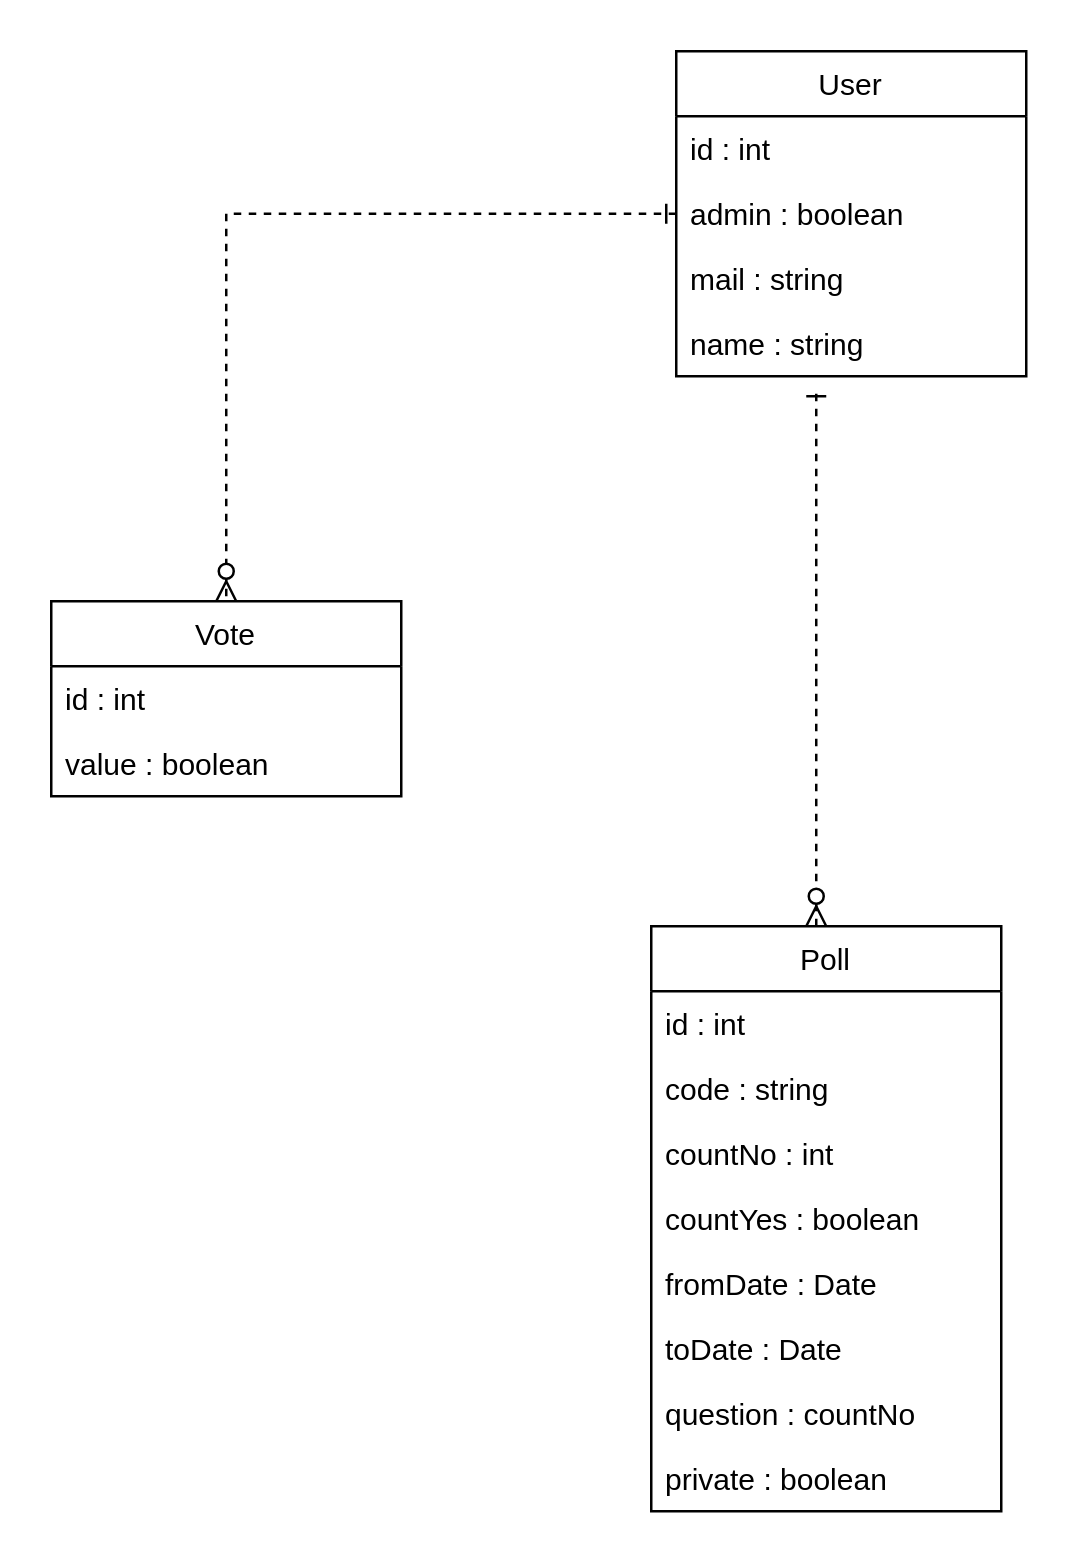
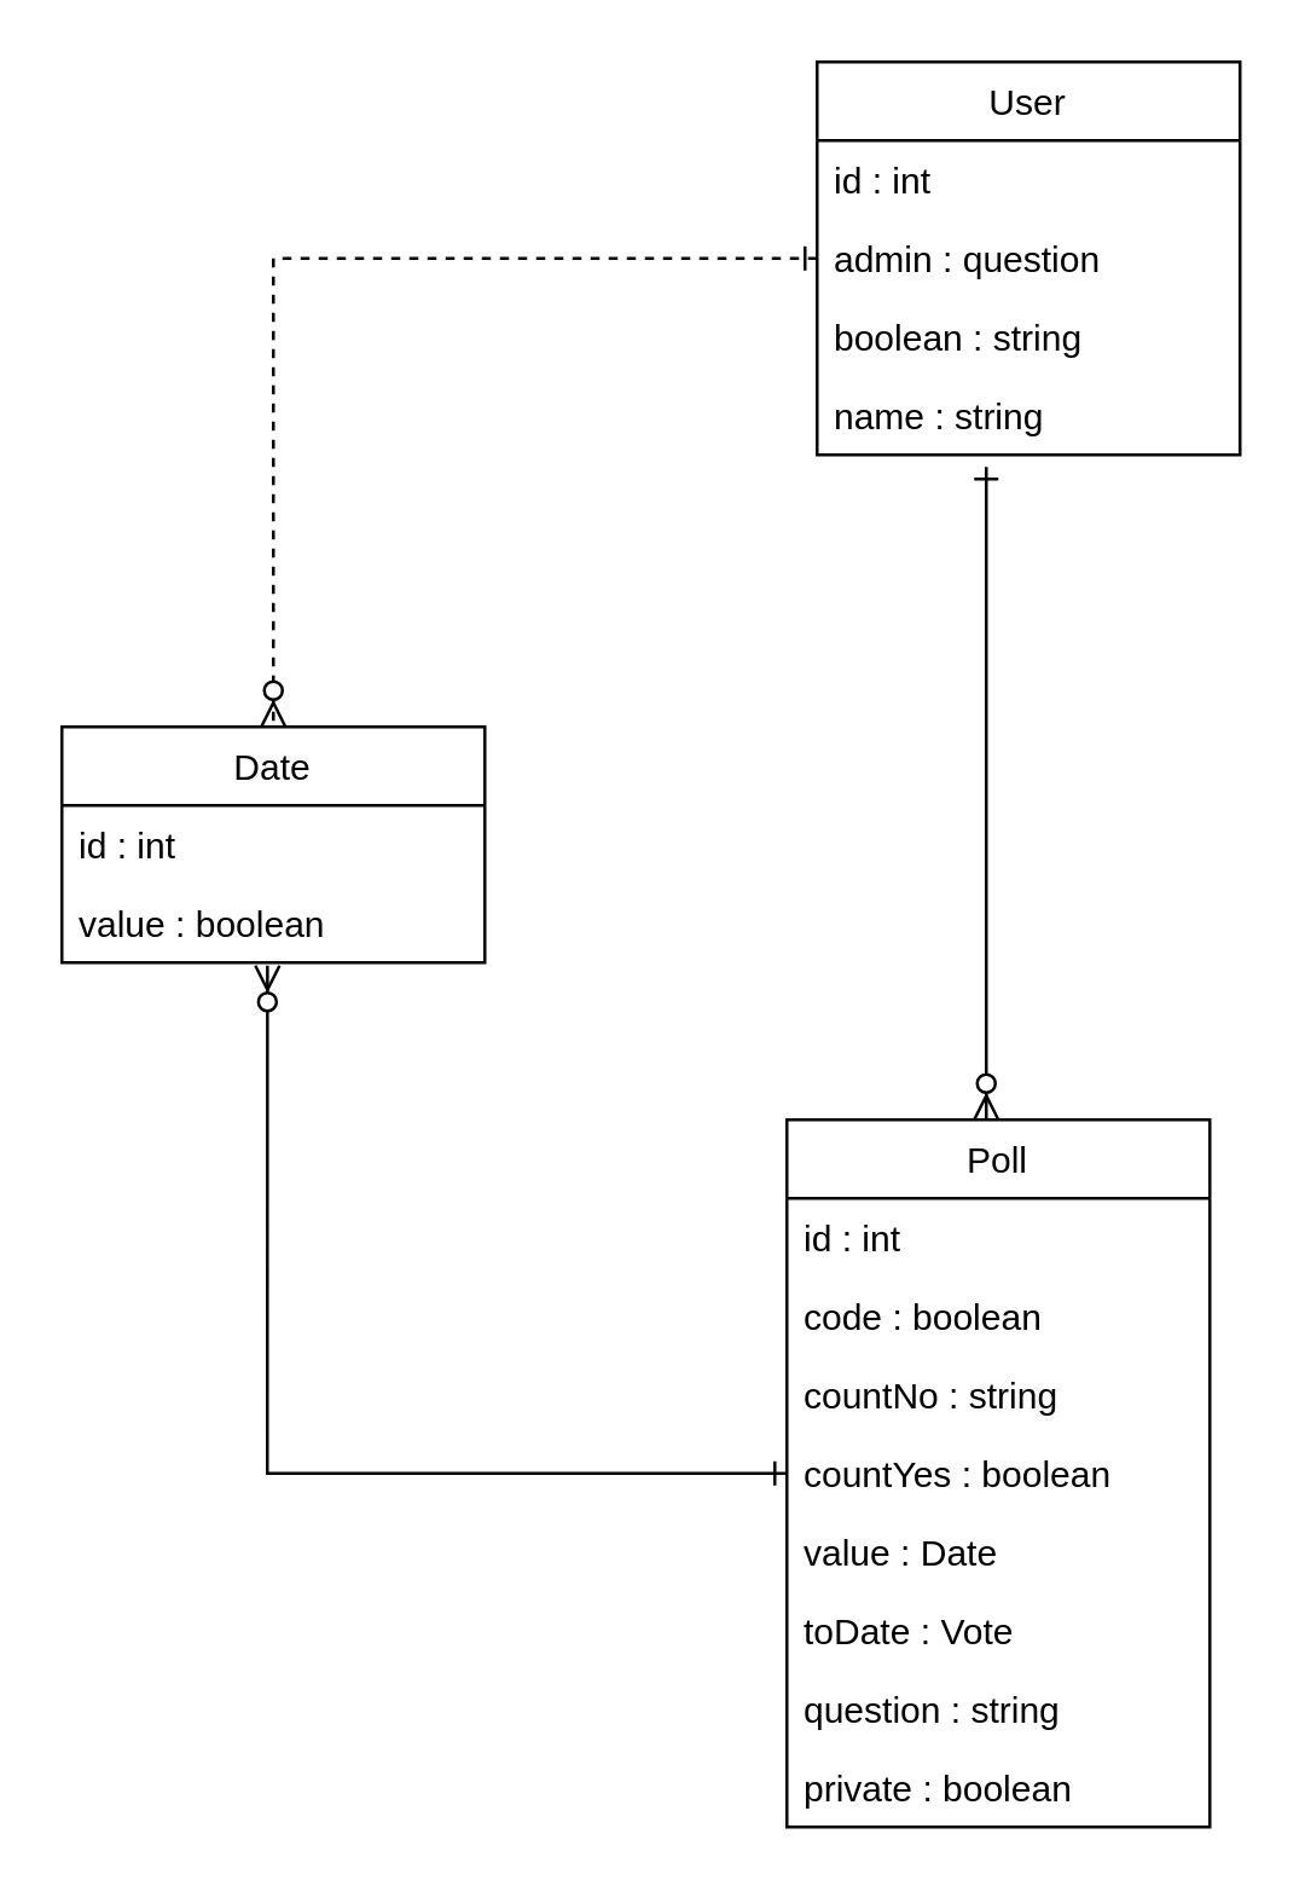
- <mxCell id="19" value="admin : boolean" style="text;strokeColor=none;fillColor=none;align=left;verticalAlign=top;spacingLeft=4;spacingRight=4;overflow=hidden;rotatable=0;points=[[0,0.5],[1,0.5]];portConstraint=eastwest;" parent="17" vertex="1"><mxGeometry y="52" width="140" height="26" as="geometry" /></mxCell>
+ <mxCell id="19" value="admin : question" style="text;strokeColor=none;fillColor=none;align=left;verticalAlign=top;spacingLeft=4;spacingRight=4;overflow=hidden;rotatable=0;points=[[0,0.5],[1,0.5]];portConstraint=eastwest;" parent="17" vertex="1"><mxGeometry y="52" width="140" height="26" as="geometry" /></mxCell>
- <mxCell id="20" value="mail : string" style="text;strokeColor=none;fillColor=none;align=left;verticalAlign=top;spacingLeft=4;spacingRight=4;overflow=hidden;rotatable=0;points=[[0,0.5],[1,0.5]];portConstraint=eastwest;" parent="17" vertex="1"><mxGeometry y="78" width="140" height="26" as="geometry" /></mxCell>
+ <mxCell id="20" value="boolean : string" style="text;strokeColor=none;fillColor=none;align=left;verticalAlign=top;spacingLeft=4;spacingRight=4;overflow=hidden;rotatable=0;points=[[0,0.5],[1,0.5]];portConstraint=eastwest;" parent="17" vertex="1"><mxGeometry y="78" width="140" height="26" as="geometry" /></mxCell>
- <mxCell id="2" value="Vote" style="swimlane;fontStyle=0;childLayout=stackLayout;horizontal=1;startSize=26;fillColor=none;horizontalStack=0;resizeParent=1;resizeParentMax=0;resizeLast=0;collapsible=1;marginBottom=0;" parent="1" vertex="1"><mxGeometry x="20" y="240" width="140" height="78" as="geometry" /></mxCell>
+ <mxCell id="2" value="Date" style="swimlane;fontStyle=0;childLayout=stackLayout;horizontal=1;startSize=26;fillColor=none;horizontalStack=0;resizeParent=1;resizeParentMax=0;resizeLast=0;collapsible=1;marginBottom=0;" parent="1" vertex="1"><mxGeometry x="20" y="240" width="140" height="78" as="geometry" /></mxCell>
- <mxCell id="5" style="edgeStyle=orthogonalEdgeStyle;rounded=0;orthogonalLoop=1;jettySize=auto;html=1;entryX=0.4;entryY=1.154;entryDx=0;entryDy=0;entryPerimeter=0;endArrow=ERone;endFill=0;startArrow=ERzeroToMany;startFill=1;dashed=1;" parent="1" source="6" target="21" edge="1"><mxGeometry relative="1" as="geometry"><Array as="points"><mxPoint x="326" y="230" /><mxPoint x="326" y="230" /></Array></mxGeometry></mxCell>
+ <mxCell id="5" style="edgeStyle=orthogonalEdgeStyle;rounded=0;orthogonalLoop=1;jettySize=auto;html=1;entryX=0.4;entryY=1.154;entryDx=0;entryDy=0;entryPerimeter=0;endArrow=ERone;endFill=0;startArrow=ERzeroToMany;startFill=1;" parent="1" source="6" target="21" edge="1"><mxGeometry relative="1" as="geometry"><Array as="points"><mxPoint x="326" y="230" /><mxPoint x="326" y="230" /></Array></mxGeometry></mxCell>
- <mxCell id="8" value="code : string" style="text;strokeColor=none;fillColor=none;align=left;verticalAlign=top;spacingLeft=4;spacingRight=4;overflow=hidden;rotatable=0;points=[[0,0.5],[1,0.5]];portConstraint=eastwest;" parent="6" vertex="1"><mxGeometry y="52" width="140" height="26" as="geometry" /></mxCell>
+ <mxCell id="8" value="code : boolean" style="text;strokeColor=none;fillColor=none;align=left;verticalAlign=top;spacingLeft=4;spacingRight=4;overflow=hidden;rotatable=0;points=[[0,0.5],[1,0.5]];portConstraint=eastwest;" parent="6" vertex="1"><mxGeometry y="52" width="140" height="26" as="geometry" /></mxCell>
- <mxCell id="9" value="countNo : int" style="text;strokeColor=none;fillColor=none;align=left;verticalAlign=top;spacingLeft=4;spacingRight=4;overflow=hidden;rotatable=0;points=[[0,0.5],[1,0.5]];portConstraint=eastwest;" parent="6" vertex="1"><mxGeometry y="78" width="140" height="26" as="geometry" /></mxCell>
+ <mxCell id="9" value="countNo : string" style="text;strokeColor=none;fillColor=none;align=left;verticalAlign=top;spacingLeft=4;spacingRight=4;overflow=hidden;rotatable=0;points=[[0,0.5],[1,0.5]];portConstraint=eastwest;" parent="6" vertex="1"><mxGeometry y="78" width="140" height="26" as="geometry" /></mxCell>
+ <mxCell id="16" style="edgeStyle=orthogonalEdgeStyle;rounded=0;orthogonalLoop=1;jettySize=auto;html=1;exitX=0;exitY=0.5;exitDx=0;exitDy=0;entryX=0.486;entryY=1.038;entryDx=0;entryDy=0;entryPerimeter=0;endArrow=ERzeroToMany;endFill=1;startArrow=ERone;startFill=0;" parent="1" source="10" target="4" edge="1"><mxGeometry relative="1" as="geometry"><mxPoint x="90" y="330" as="targetPoint" /></mxGeometry></mxCell>
- <mxCell id="11" value="fromDate : Date" style="text;strokeColor=none;fillColor=none;align=left;verticalAlign=top;spacingLeft=4;spacingRight=4;overflow=hidden;rotatable=0;points=[[0,0.5],[1,0.5]];portConstraint=eastwest;" parent="6" vertex="1"><mxGeometry y="130" width="140" height="26" as="geometry" /></mxCell>
+ <mxCell id="11" value="value : Date" style="text;strokeColor=none;fillColor=none;align=left;verticalAlign=top;spacingLeft=4;spacingRight=4;overflow=hidden;rotatable=0;points=[[0,0.5],[1,0.5]];portConstraint=eastwest;" parent="6" vertex="1"><mxGeometry y="130" width="140" height="26" as="geometry" /></mxCell>
- <mxCell id="12" value="toDate : Date" style="text;strokeColor=none;fillColor=none;align=left;verticalAlign=top;spacingLeft=4;spacingRight=4;overflow=hidden;rotatable=0;points=[[0,0.5],[1,0.5]];portConstraint=eastwest;" parent="6" vertex="1"><mxGeometry y="156" width="140" height="26" as="geometry" /></mxCell>
+ <mxCell id="12" value="toDate : Vote" style="text;strokeColor=none;fillColor=none;align=left;verticalAlign=top;spacingLeft=4;spacingRight=4;overflow=hidden;rotatable=0;points=[[0,0.5],[1,0.5]];portConstraint=eastwest;" parent="6" vertex="1"><mxGeometry y="156" width="140" height="26" as="geometry" /></mxCell>
- <mxCell id="13" value="question : countNo" style="text;strokeColor=none;fillColor=none;align=left;verticalAlign=top;spacingLeft=4;spacingRight=4;overflow=hidden;rotatable=0;points=[[0,0.5],[1,0.5]];portConstraint=eastwest;" parent="6" vertex="1"><mxGeometry y="182" width="140" height="26" as="geometry" /></mxCell>
+ <mxCell id="13" value="question : string" style="text;strokeColor=none;fillColor=none;align=left;verticalAlign=top;spacingLeft=4;spacingRight=4;overflow=hidden;rotatable=0;points=[[0,0.5],[1,0.5]];portConstraint=eastwest;" parent="6" vertex="1"><mxGeometry y="182" width="140" height="26" as="geometry" /></mxCell>
